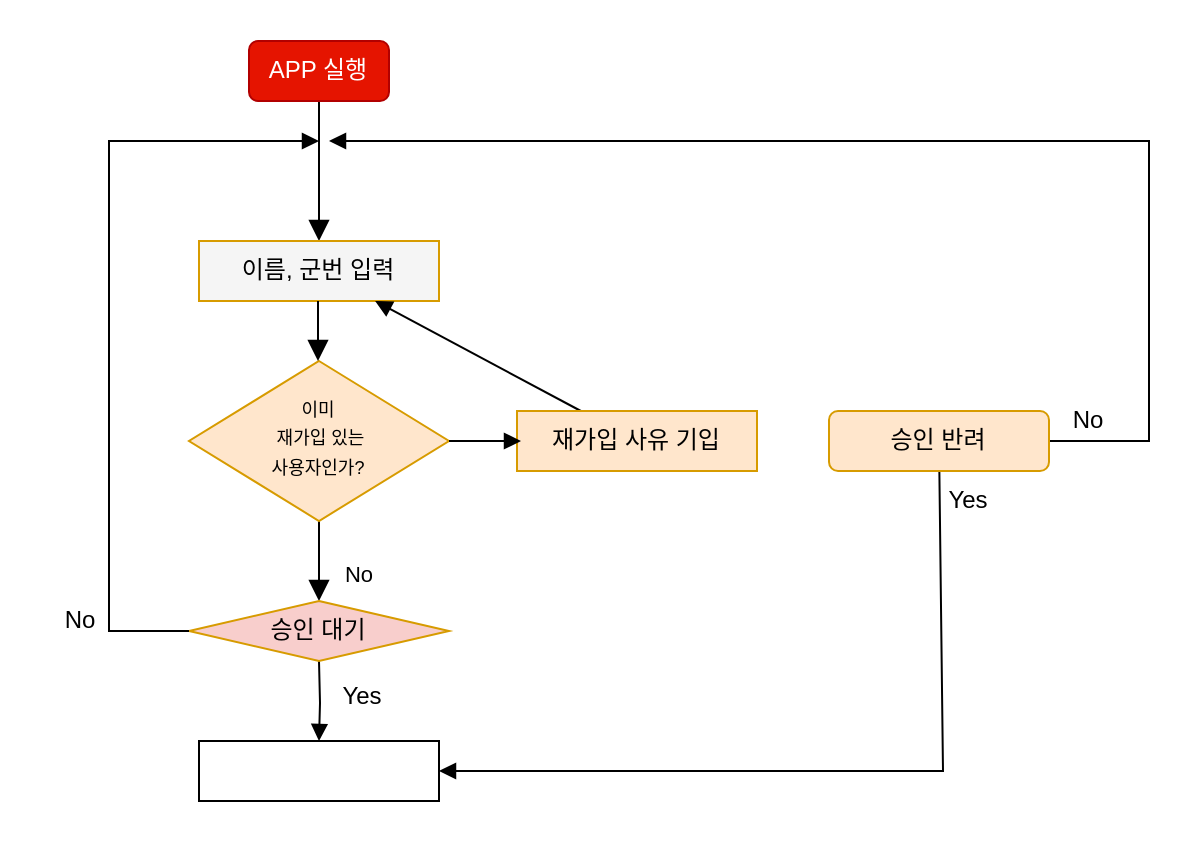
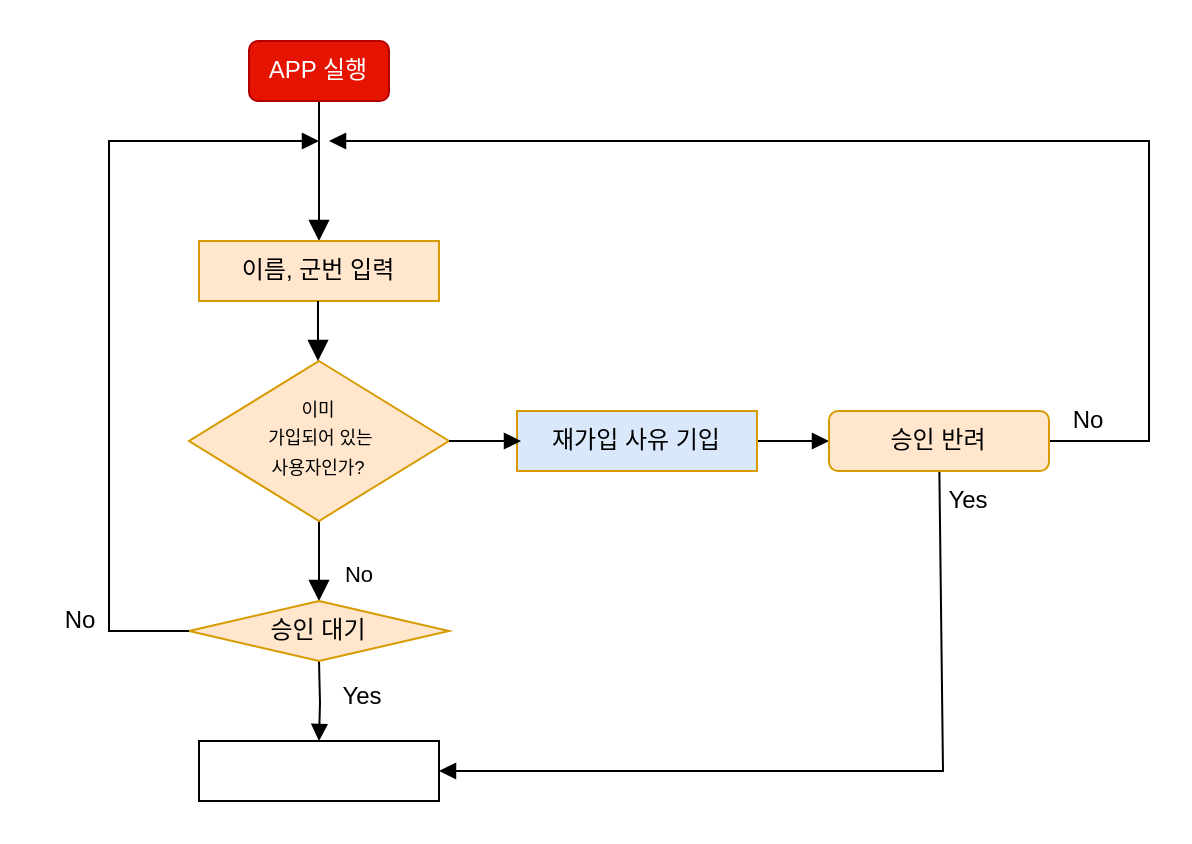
- <mxCell id="6" value="이름, 군번 입력" style="rounded=0;whiteSpace=wrap;html=1;fillColor=#f5f5f5;strokeColor=#d79b00;" vertex="1" parent="1"><mxGeometry x="99" y="120" width="120" height="30" as="geometry" /></mxCell>
+ <mxCell id="6" value="이름, 군번 입력" style="rounded=0;whiteSpace=wrap;html=1;fillColor=#ffe6cc;strokeColor=#d79b00;" vertex="1" parent="1"><mxGeometry x="99" y="120" width="120" height="30" as="geometry" /></mxCell>
- <mxCell id="10" value="" style="edgeStyle=none;rounded=0;orthogonalLoop=1;jettySize=auto;html=1;endArrow=block;endFill=1;endSize=6;strokeWidth=1;" edge="1" parent="1" source="11" target="6"><mxGeometry relative="1" as="geometry" /></mxCell>
+ <mxCell id="10" value="" style="edgeStyle=none;rounded=0;orthogonalLoop=1;jettySize=auto;html=1;endArrow=block;endFill=1;endSize=6;strokeWidth=1;" edge="1" parent="1" source="11" target="15"><mxGeometry relative="1" as="geometry" /></mxCell>
- <mxCell id="5" value="&lt;font style=&quot;font-size: 9px&quot;&gt;이미&lt;br&gt;&amp;nbsp;재가입 있는&lt;br&gt;사용자인가?&lt;/font&gt;" style="rhombus;whiteSpace=wrap;html=1;shadow=0;fontFamily=Helvetica;fontSize=12;align=center;strokeWidth=1;spacing=6;spacingTop=-4;fillColor=#ffe6cc;strokeColor=#d79b00;" parent="1" vertex="1"><mxGeometry x="94" y="180" width="130" height="80" as="geometry" /></mxCell>
+ <mxCell id="5" value="&lt;font style=&quot;font-size: 9px&quot;&gt;이미&lt;br&gt;&amp;nbsp;가입되어 있는&lt;br&gt;사용자인가?&lt;/font&gt;" style="rhombus;whiteSpace=wrap;html=1;shadow=0;fontFamily=Helvetica;fontSize=12;align=center;strokeWidth=1;spacing=6;spacingTop=-4;fillColor=#ffe6cc;strokeColor=#d79b00;" parent="1" vertex="1"><mxGeometry x="94" y="180" width="130" height="80" as="geometry" /></mxCell>
- <mxCell id="11" value="재가입 사유 기입" style="whiteSpace=wrap;html=1;rounded=0;fillColor=#ffe6cc;strokeColor=#d79b00;" vertex="1" parent="1"><mxGeometry x="258" y="205" width="120" height="30" as="geometry" /></mxCell>
+ <mxCell id="11" value="재가입 사유 기입" style="whiteSpace=wrap;html=1;rounded=0;fillColor=#dae8fc;strokeColor=#d79b00;" vertex="1" parent="1"><mxGeometry x="258" y="205" width="120" height="30" as="geometry" /></mxCell>
- <mxCell id="12" value="승인 대기" style="rhombus;whiteSpace=wrap;html=1;fillColor=#f8cecc;strokeColor=#d79b00;" vertex="1" parent="1"><mxGeometry x="94" y="300" width="130" height="30" as="geometry" /></mxCell>
+ <mxCell id="12" value="승인 대기" style="rhombus;whiteSpace=wrap;html=1;fillColor=#ffe6cc;strokeColor=#d79b00;" vertex="1" parent="1"><mxGeometry x="94" y="300" width="130" height="30" as="geometry" /></mxCell>
